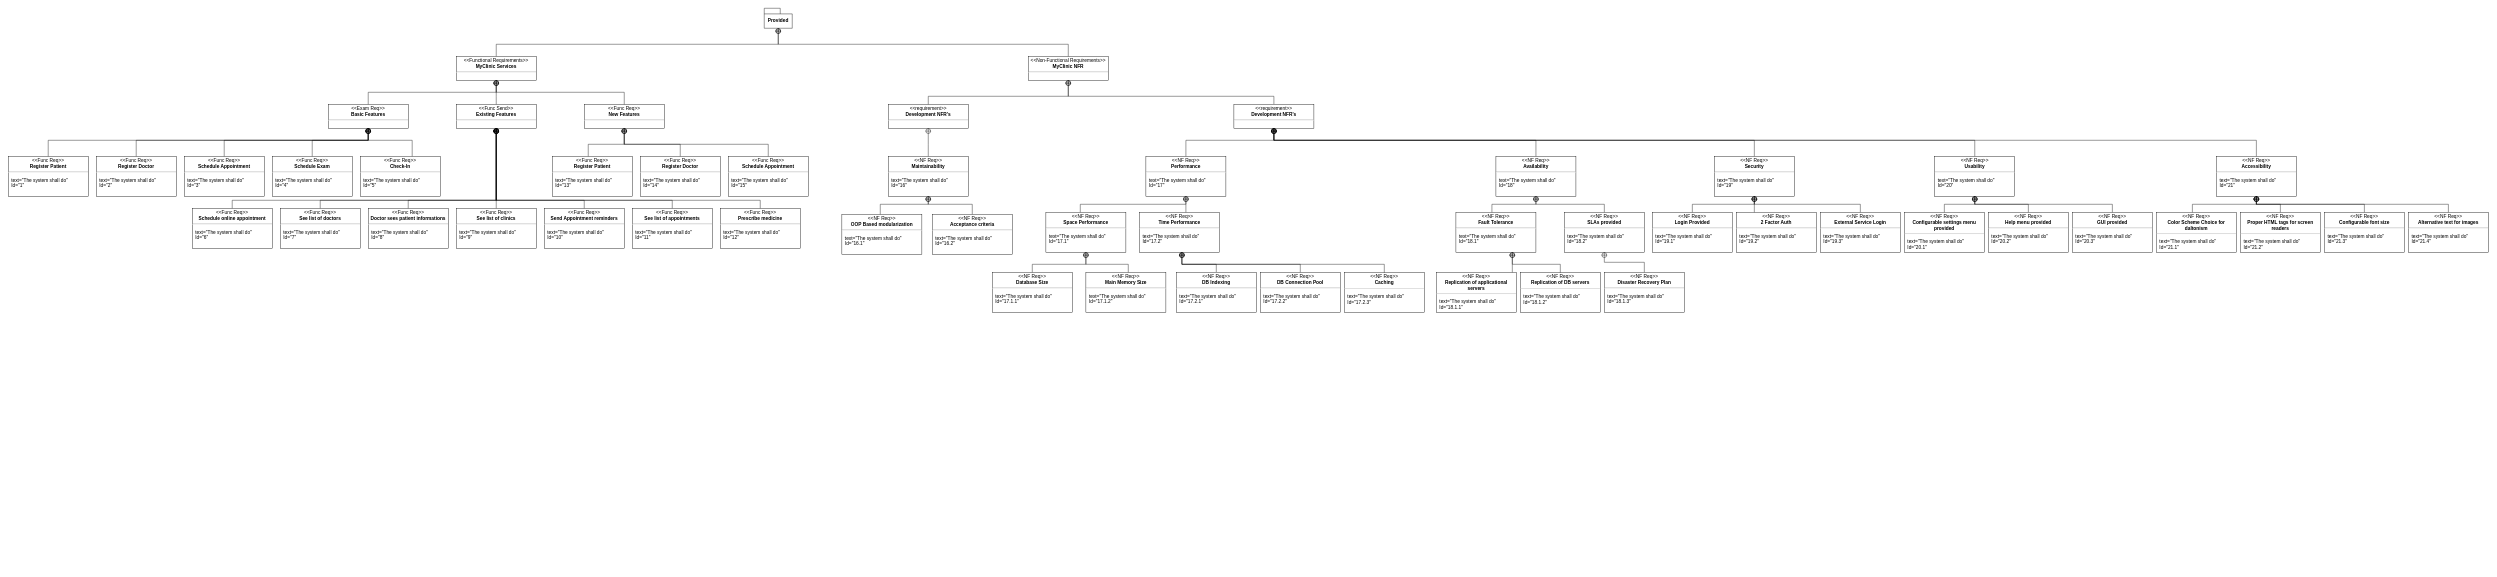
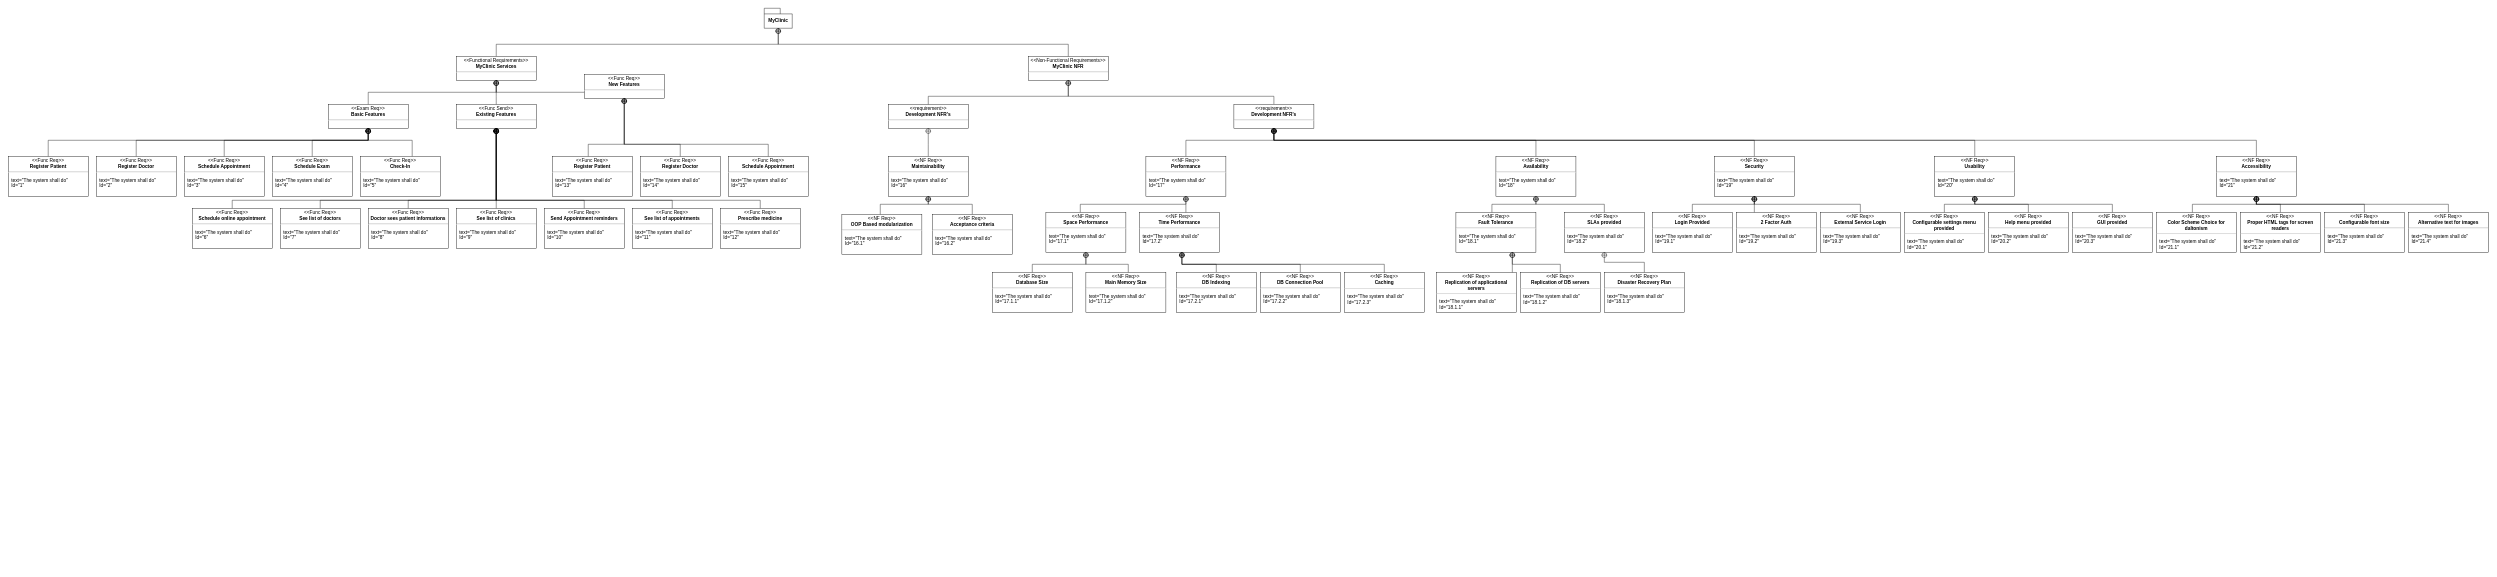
- <mxCell id="3" value="Provided" style="shape=folder;fontStyle=1;spacingTop=10;tabWidth=40;tabHeight=14;tabPosition=left;html=1;whiteSpace=wrap;" parent="1" vertex="1"><mxGeometry x="1910" y="20" width="70" height="50" as="geometry" /></mxCell>
+ <mxCell id="3" value="MyClinic" style="shape=folder;fontStyle=1;spacingTop=10;tabWidth=40;tabHeight=14;tabPosition=left;html=1;whiteSpace=wrap;" parent="1" vertex="1"><mxGeometry x="1910" y="20" width="70" height="50" as="geometry" /></mxCell>
- <mxCell id="8" value="&lt;p style=&quot;margin:0px;margin-top:4px;text-align:center;&quot;&gt;&amp;lt;&amp;lt;Func Req&amp;gt;&amp;gt;&lt;br&gt;&lt;b&gt;New Features&lt;/b&gt;&lt;/p&gt;&lt;hr&gt;&lt;p&gt;&lt;/p&gt;&lt;p style=&quot;margin:0px;margin-left:8px;text-align:left;&quot;&gt;&lt;br&gt;&lt;/p&gt;" style="shape=rect;overflow=fill;html=1;whiteSpace=wrap;align=center;" parent="1" vertex="1"><mxGeometry x="1460" y="260" width="200" height="60" as="geometry" /></mxCell>
+ <mxCell id="8" value="&lt;p style=&quot;margin:0px;margin-top:4px;text-align:center;&quot;&gt;&amp;lt;&amp;lt;Func Req&amp;gt;&amp;gt;&lt;br&gt;&lt;b&gt;New Features&lt;/b&gt;&lt;/p&gt;&lt;hr&gt;&lt;p&gt;&lt;/p&gt;&lt;p style=&quot;margin:0px;margin-left:8px;text-align:left;&quot;&gt;&lt;br&gt;&lt;/p&gt;" style="shape=rect;overflow=fill;html=1;whiteSpace=wrap;align=center;" parent="1" vertex="1"><mxGeometry x="1460" y="185" width="200" height="60" as="geometry" /></mxCell>
